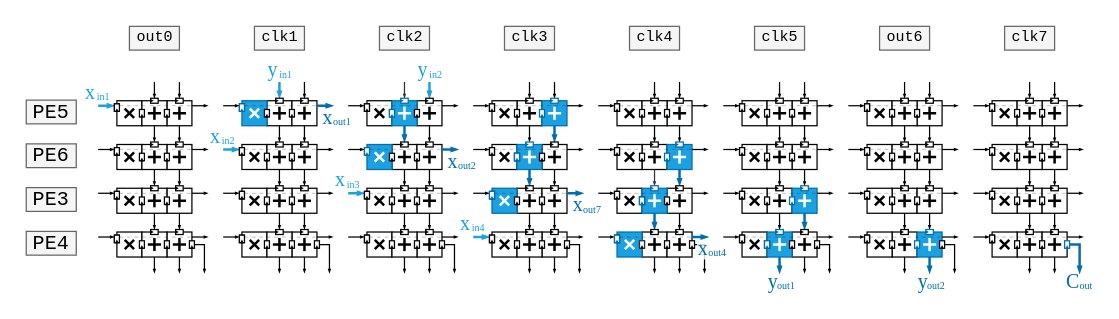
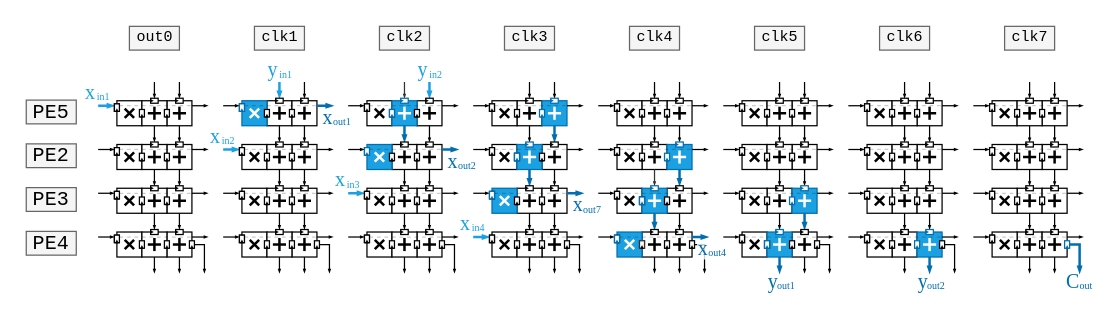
- <mxCell id="743" value="&lt;font style=&quot;font-size: 12px;&quot;&gt;out6&lt;/font&gt;" style="text;html=1;strokeColor=none;fillColor=none;align=center;verticalAlign=middle;whiteSpace=wrap;rounded=0;fontFamily=Courier New;fontSize=12;" parent="1" vertex="1"><mxGeometry x="715.5" y="25" width="15" height="10" as="geometry" /></mxCell>
+ <mxCell id="743" value="&lt;font style=&quot;font-size: 12px;&quot;&gt;clk6&lt;/font&gt;" style="text;html=1;strokeColor=none;fillColor=none;align=center;verticalAlign=middle;whiteSpace=wrap;rounded=0;fontFamily=Courier New;fontSize=12;" parent="1" vertex="1"><mxGeometry x="715.5" y="25" width="15" height="10" as="geometry" /></mxCell>
- <mxCell id="733" value="&lt;font style=&quot;font-size: 16px&quot;&gt;PE6&lt;/font&gt;" style="text;html=1;strokeColor=none;fillColor=none;align=center;verticalAlign=middle;whiteSpace=wrap;rounded=0;fontFamily=Courier New;fontSize=16;" parent="1" vertex="1"><mxGeometry x="33" y="120" width="15" height="10" as="geometry" /></mxCell>
+ <mxCell id="733" value="&lt;font style=&quot;font-size: 16px&quot;&gt;PE2&lt;/font&gt;" style="text;html=1;strokeColor=none;fillColor=none;align=center;verticalAlign=middle;whiteSpace=wrap;rounded=0;fontFamily=Courier New;fontSize=16;" parent="1" vertex="1"><mxGeometry x="33" y="120" width="15" height="10" as="geometry" /></mxCell>
